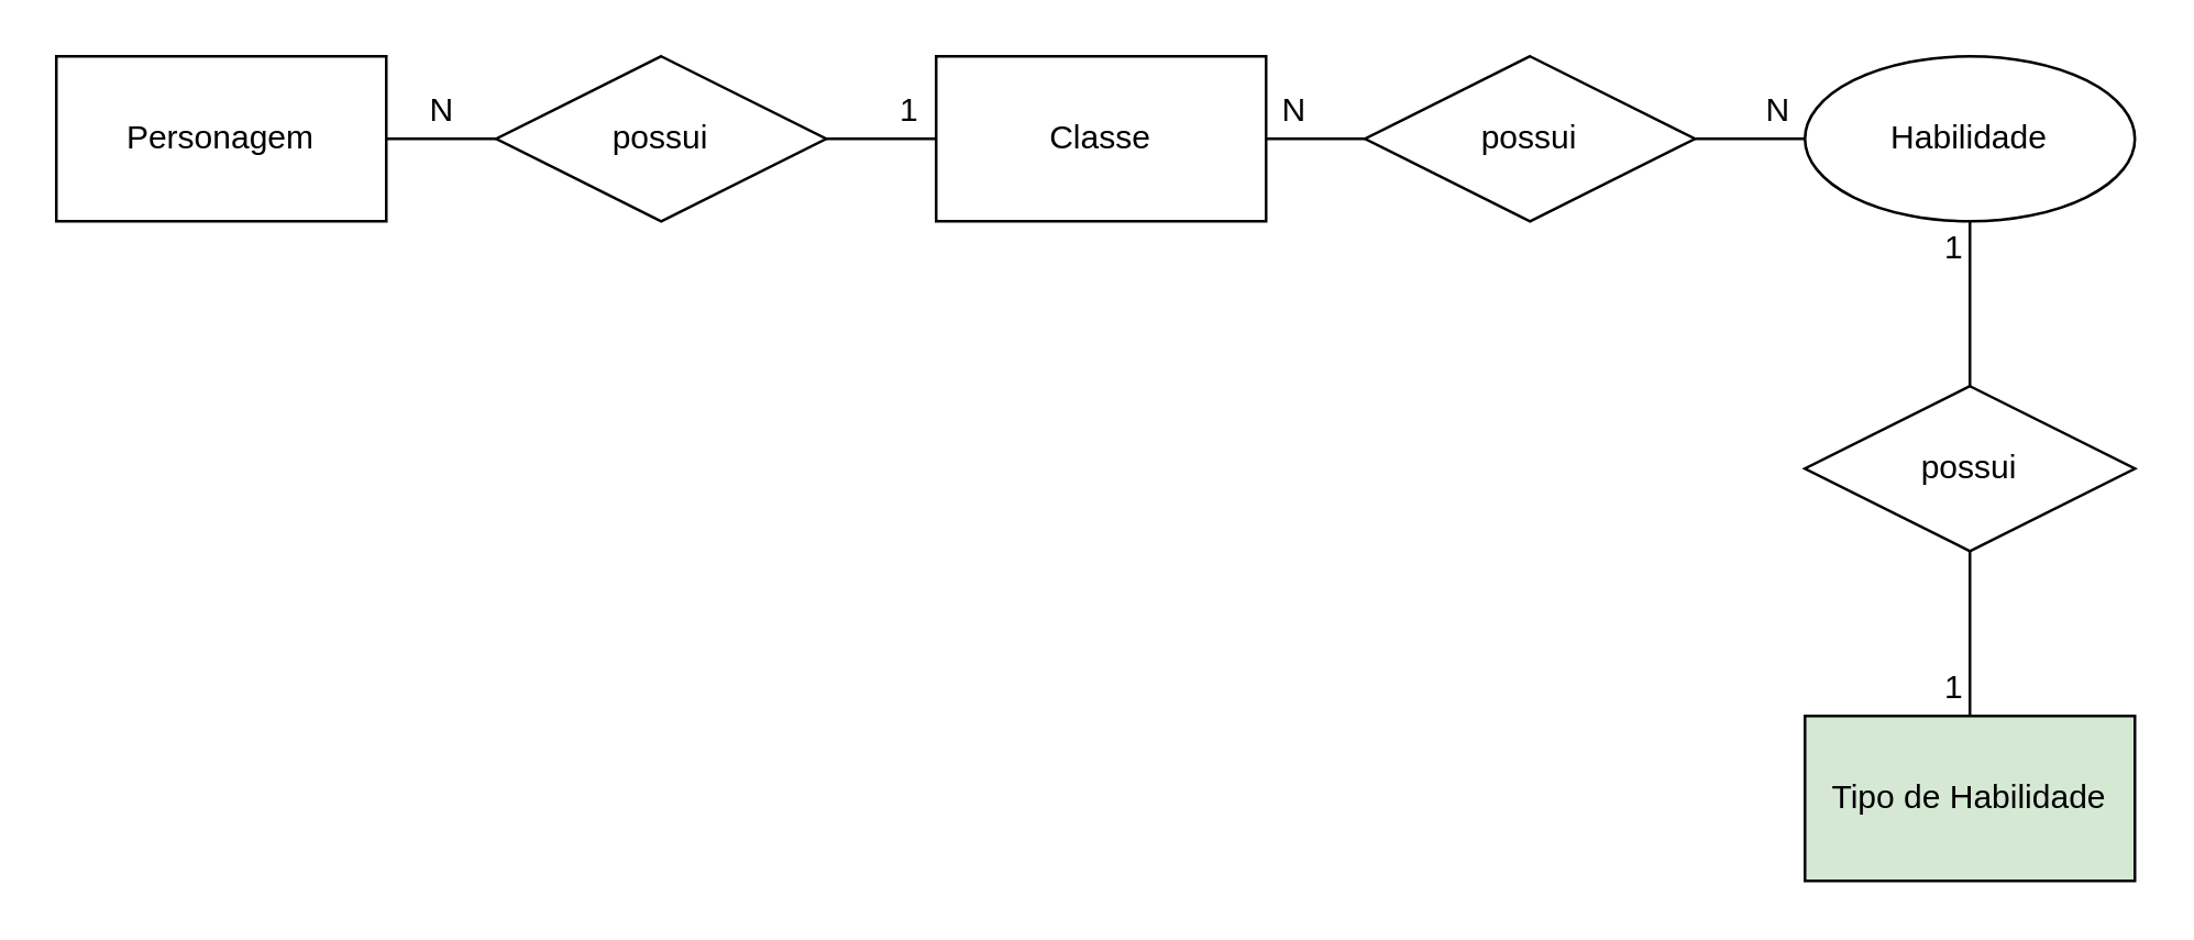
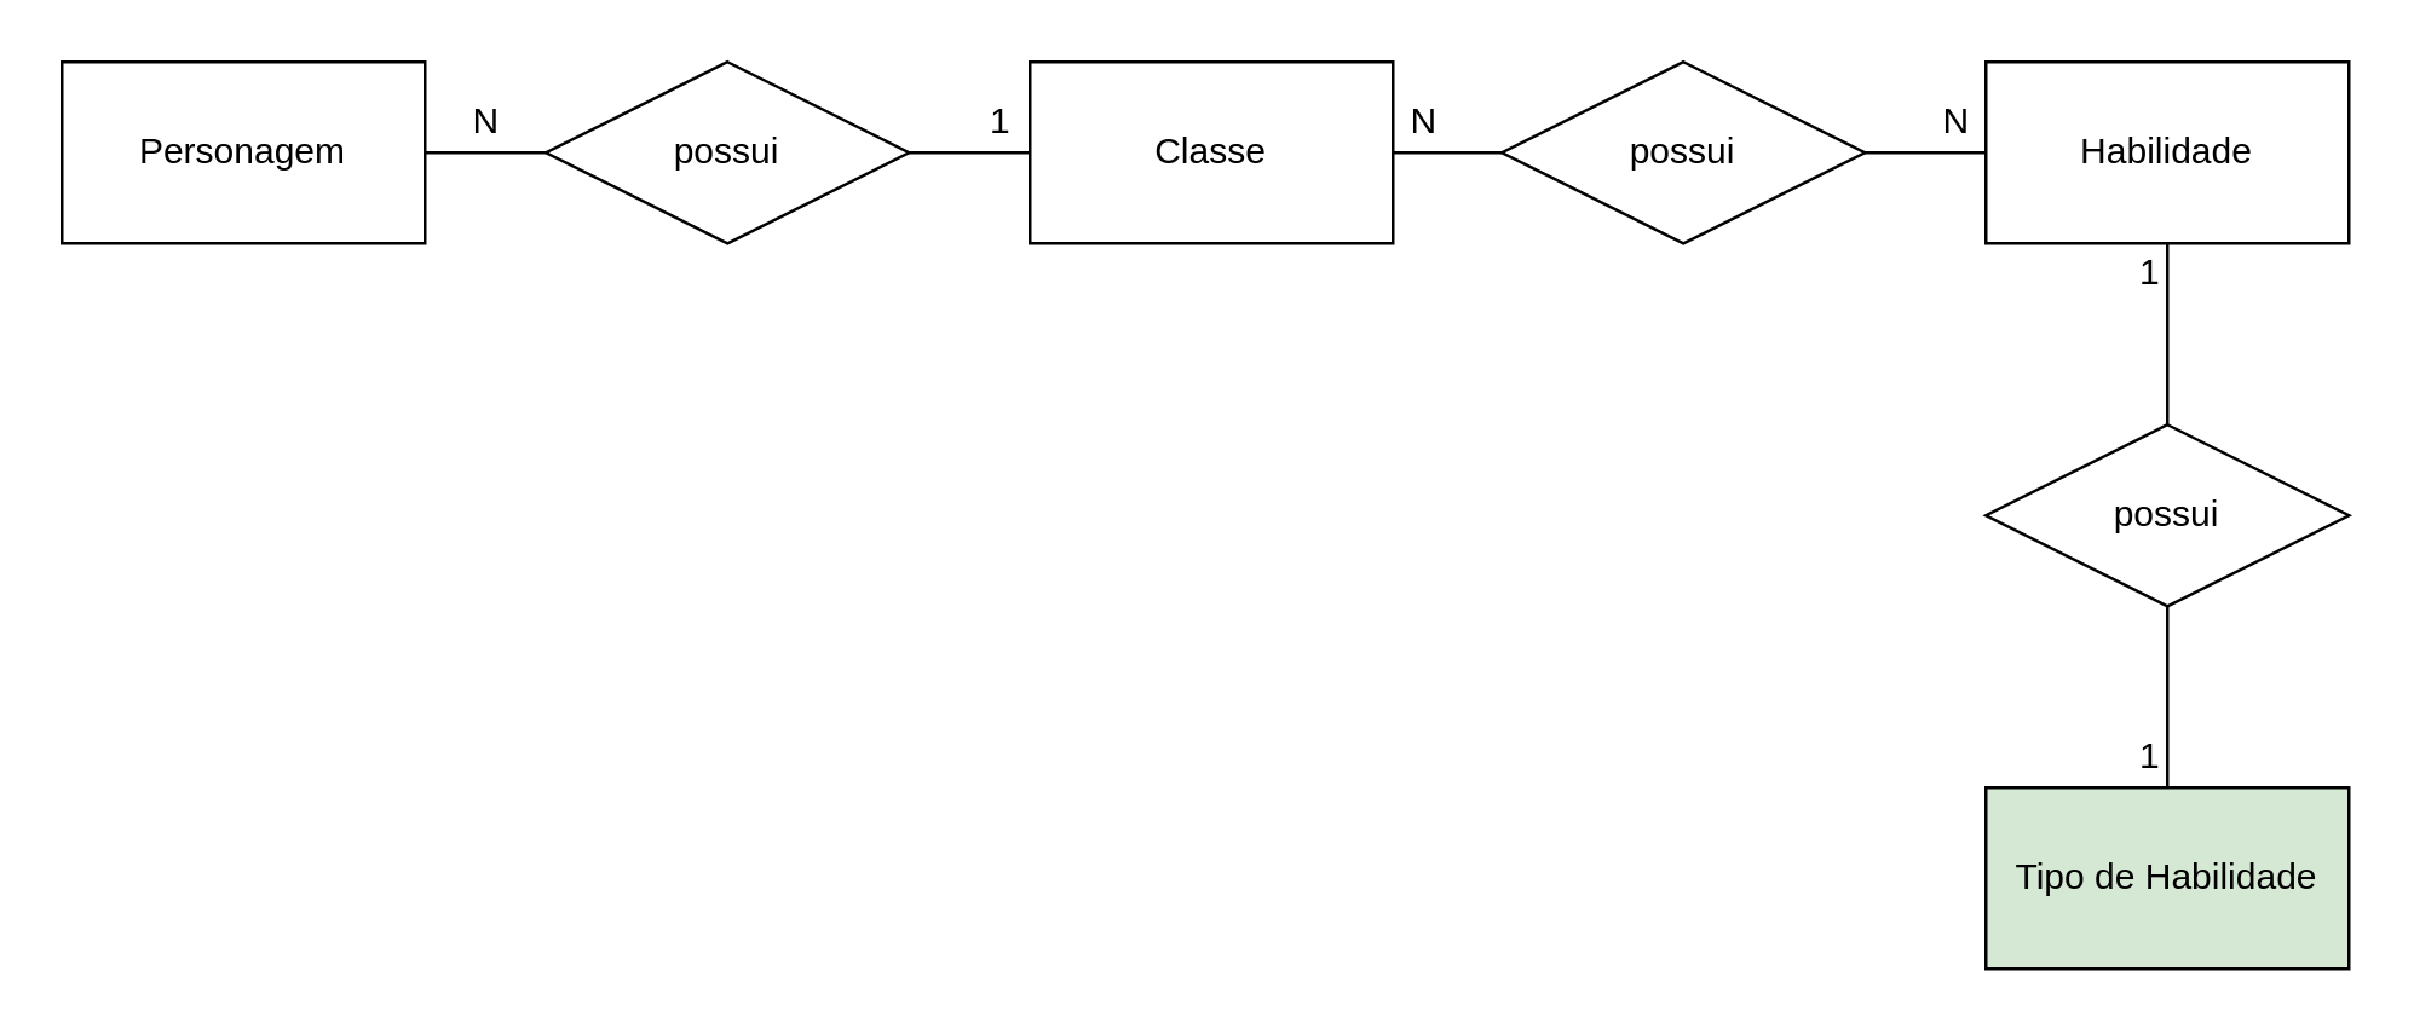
- <mxCell id="5" value="Habilidade" style="ellipse;whiteSpace=wrap;html=1;" vertex="1" parent="1"><mxGeometry x="656" y="20" width="120" height="60" as="geometry" /></mxCell>
+ <mxCell id="5" value="Habilidade" style="rounded=0;whiteSpace=wrap;html=1;" vertex="1" parent="1"><mxGeometry x="656" y="20" width="120" height="60" as="geometry" /></mxCell>
